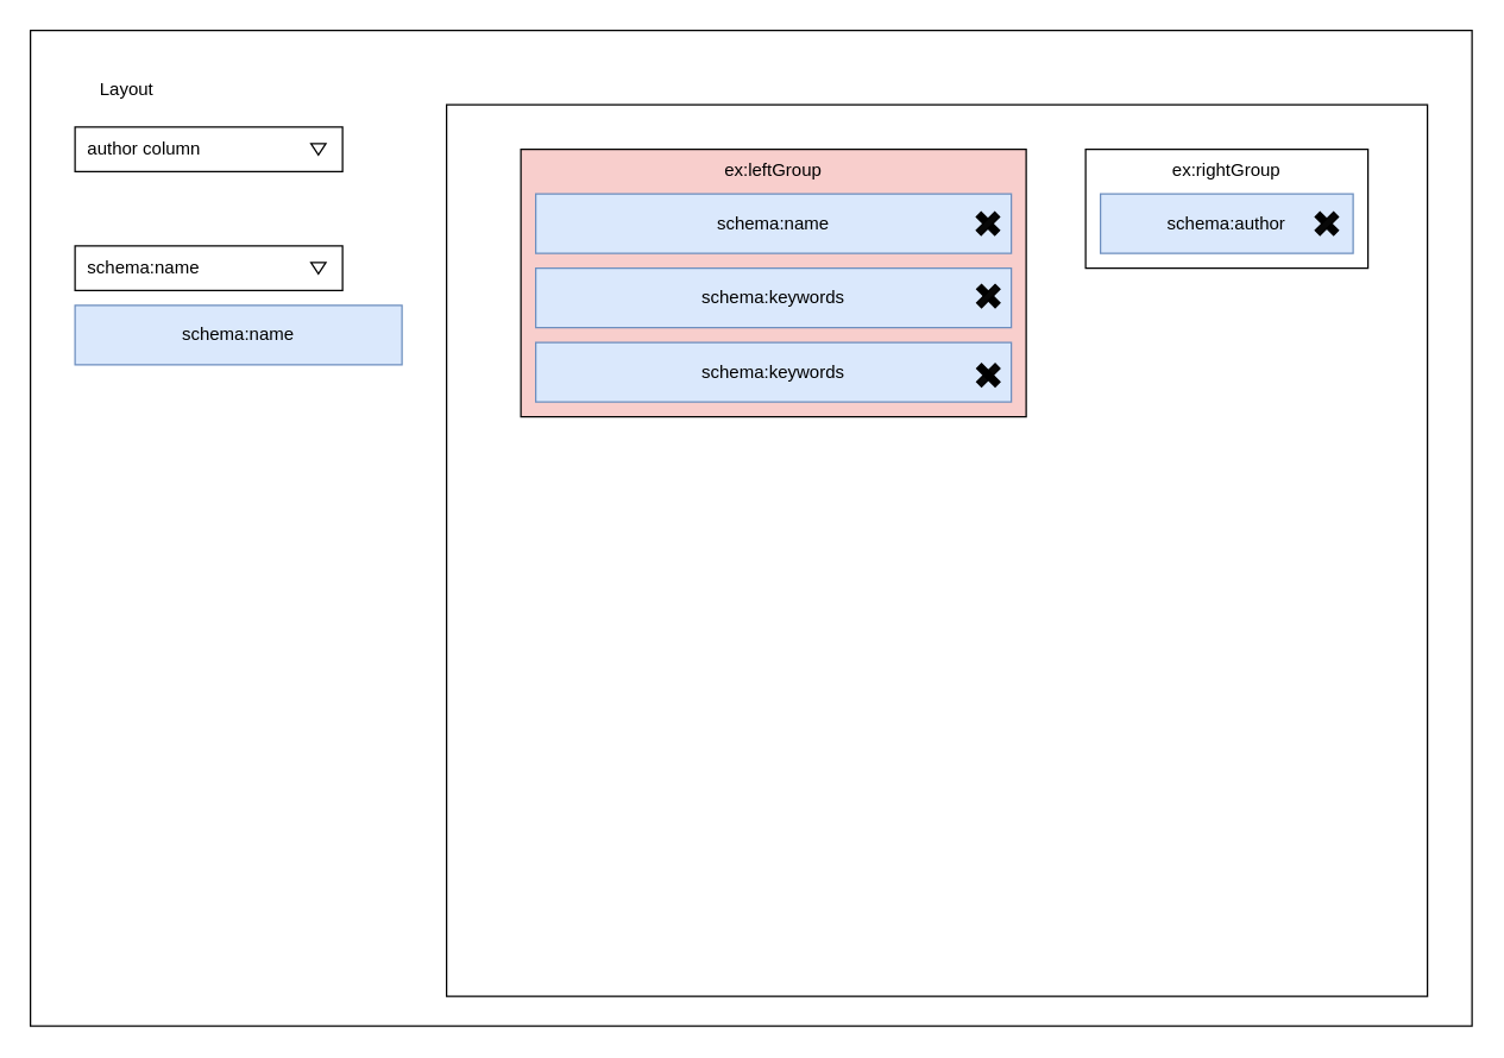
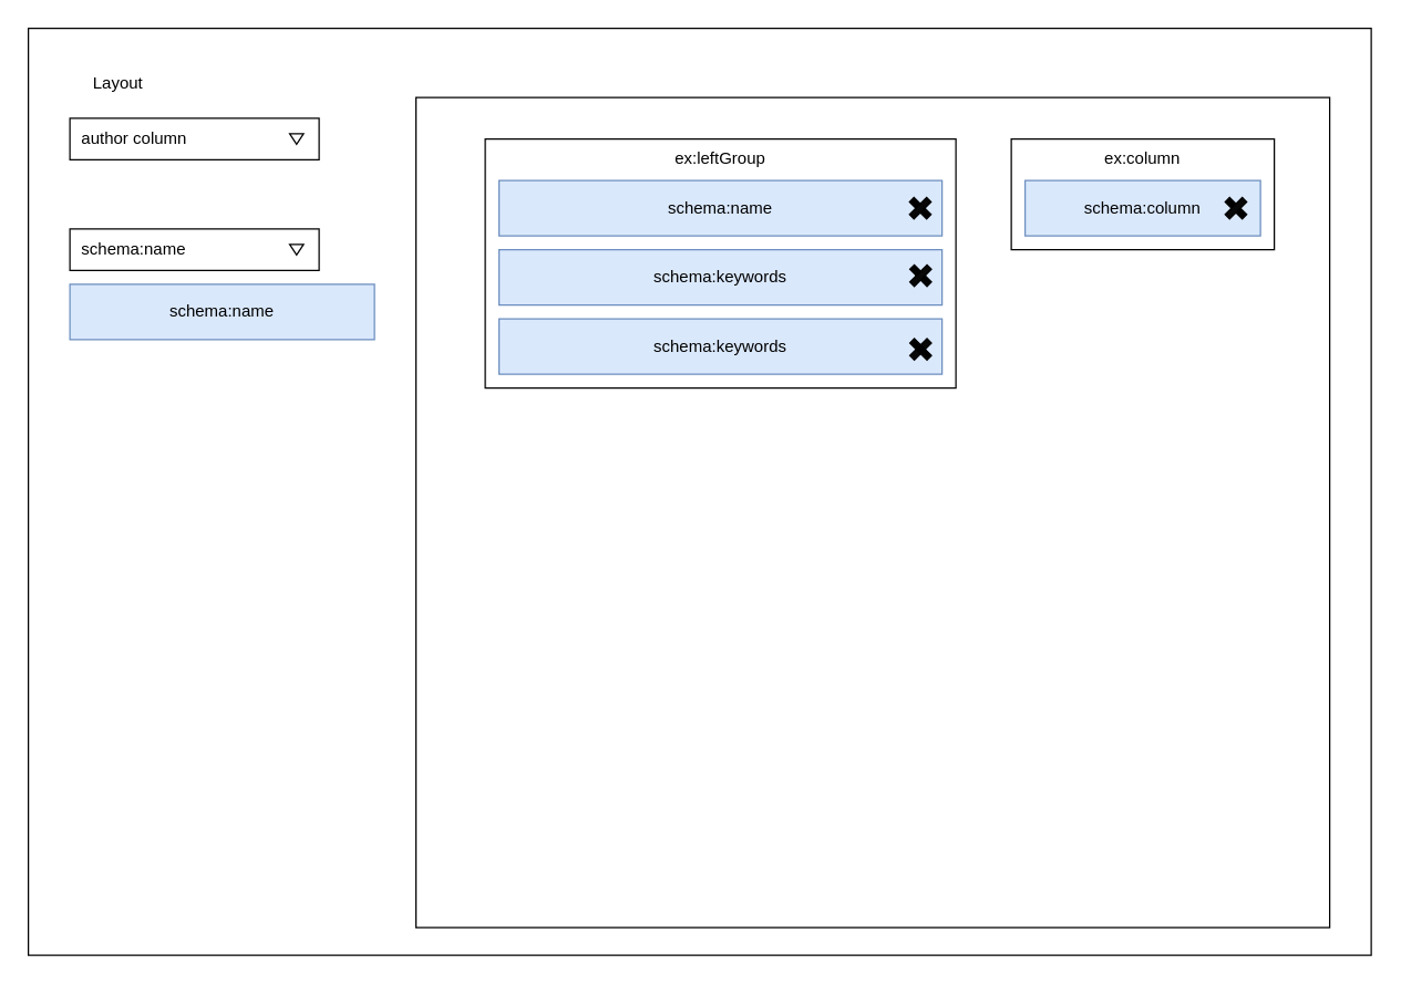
- <mxCell id="6" value="ex:leftGroup" style="rounded=0;whiteSpace=wrap;html=1;verticalAlign=top;fillColor=#f8cecc;" vertex="1" parent="1"><mxGeometry x="350" y="100" width="340" height="180" as="geometry" /></mxCell>
+ <mxCell id="6" value="ex:leftGroup" style="rounded=0;whiteSpace=wrap;html=1;verticalAlign=top;" vertex="1" parent="1"><mxGeometry x="350" y="100" width="340" height="180" as="geometry" /></mxCell>
- <mxCell id="8" value="ex:rightGroup" style="rounded=0;whiteSpace=wrap;html=1;verticalAlign=top;" vertex="1" parent="1"><mxGeometry x="730" y="100" width="190" height="80" as="geometry" /></mxCell>
+ <mxCell id="8" value="ex:column" style="rounded=0;whiteSpace=wrap;html=1;verticalAlign=top;" vertex="1" parent="1"><mxGeometry x="730" y="100" width="190" height="80" as="geometry" /></mxCell>
- <mxCell id="9" value="schema:author" style="rounded=0;whiteSpace=wrap;html=1;fillColor=#dae8fc;strokeColor=#6c8ebf;" vertex="1" parent="1"><mxGeometry x="740" y="130" width="170" height="40" as="geometry" /></mxCell>
+ <mxCell id="9" value="schema:column" style="rounded=0;whiteSpace=wrap;html=1;fillColor=#dae8fc;strokeColor=#6c8ebf;" vertex="1" parent="1"><mxGeometry x="740" y="130" width="170" height="40" as="geometry" /></mxCell>
